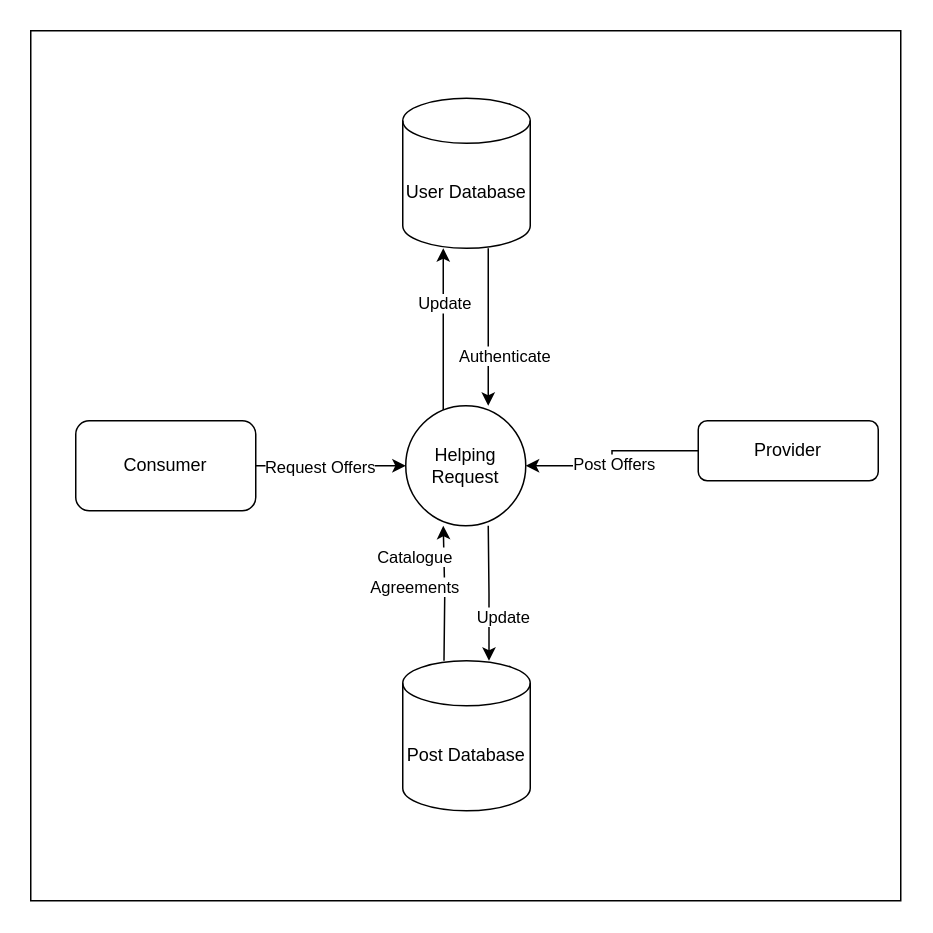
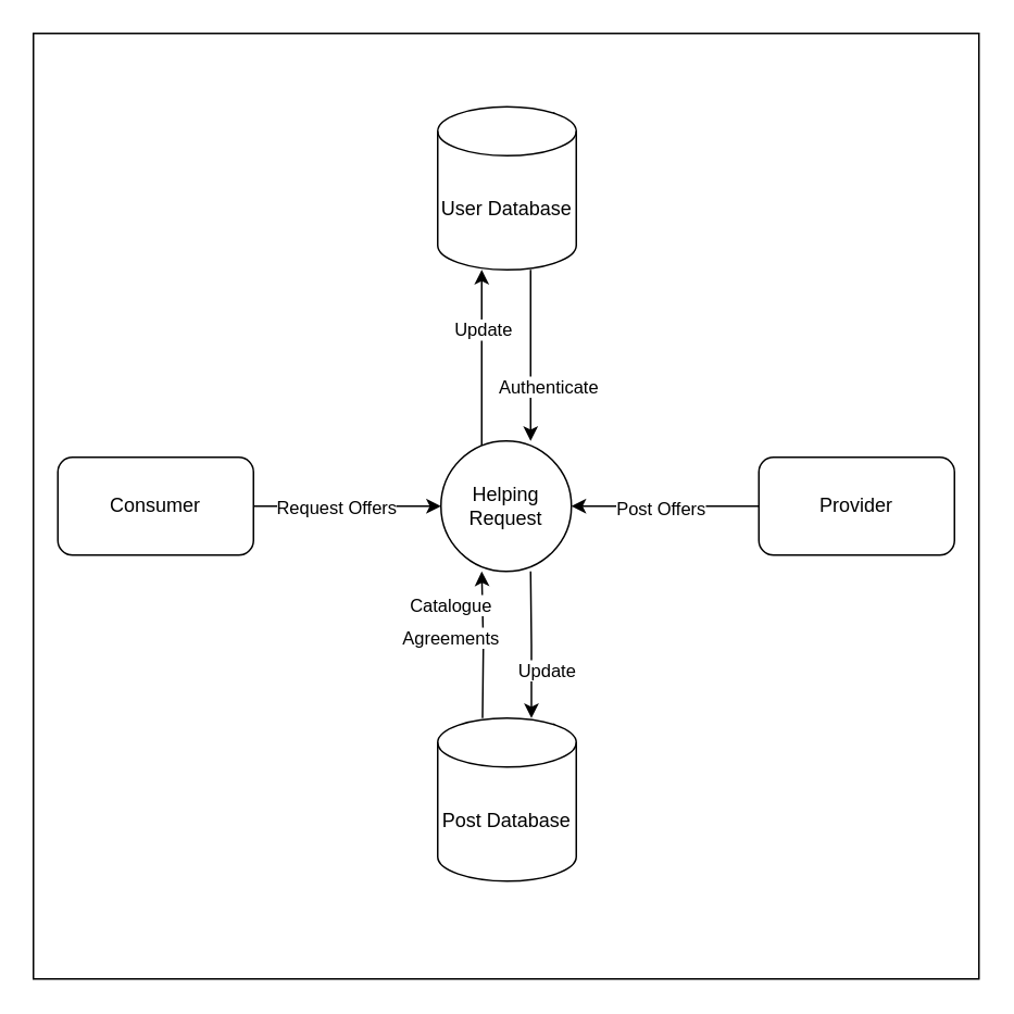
- <mxCell id="11" value="Provider" style="rounded=1;whiteSpace=wrap;html=1;" vertex="1" parent="1"><mxGeometry x="465" y="280" width="120" height="40" as="geometry" /></mxCell>
+ <mxCell id="11" value="Provider" style="rounded=1;whiteSpace=wrap;html=1;" vertex="1" parent="1"><mxGeometry x="465" y="280" width="120" height="60" as="geometry" /></mxCell>
- <mxCell id="8" value="Consumer" style="rounded=1;whiteSpace=wrap;html=1;" vertex="1" parent="1"><mxGeometry x="50" y="280" width="120" height="60" as="geometry" /></mxCell>
+ <mxCell id="8" value="Consumer" style="rounded=1;whiteSpace=wrap;html=1;" vertex="1" parent="1"><mxGeometry x="35" y="280" width="120" height="60" as="geometry" /></mxCell>
